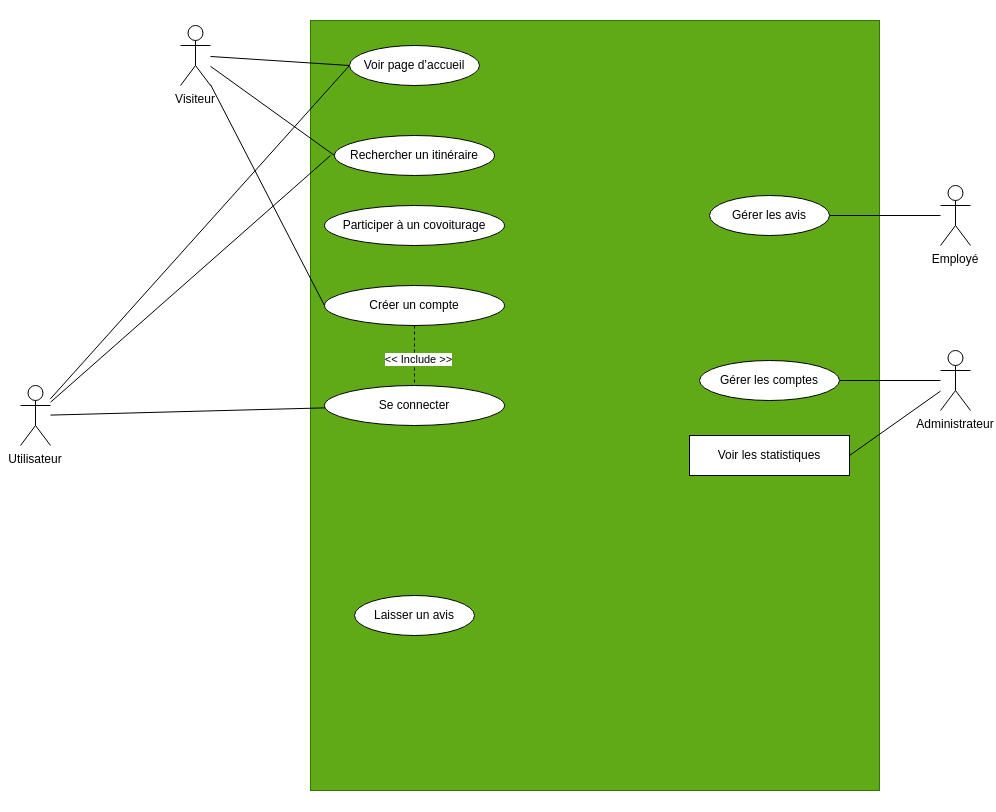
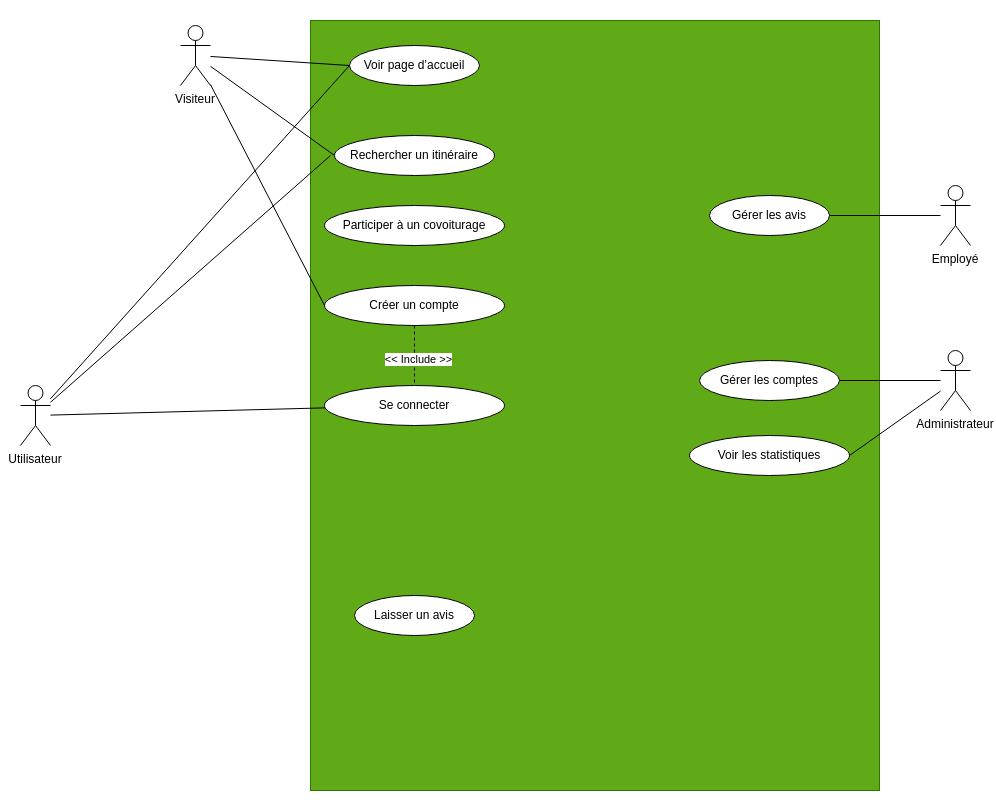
- <mxCell id="23" value="Voir les statistiques" style="whiteSpace=wrap;html=1;rounded=0;" vertex="1" parent="1"><mxGeometry x="689" y="435" width="160" height="40" as="geometry" /></mxCell>
+ <mxCell id="23" value="Voir les statistiques" style="ellipse;whiteSpace=wrap;html=1;" vertex="1" parent="1"><mxGeometry x="689" y="435" width="160" height="40" as="geometry" /></mxCell>
